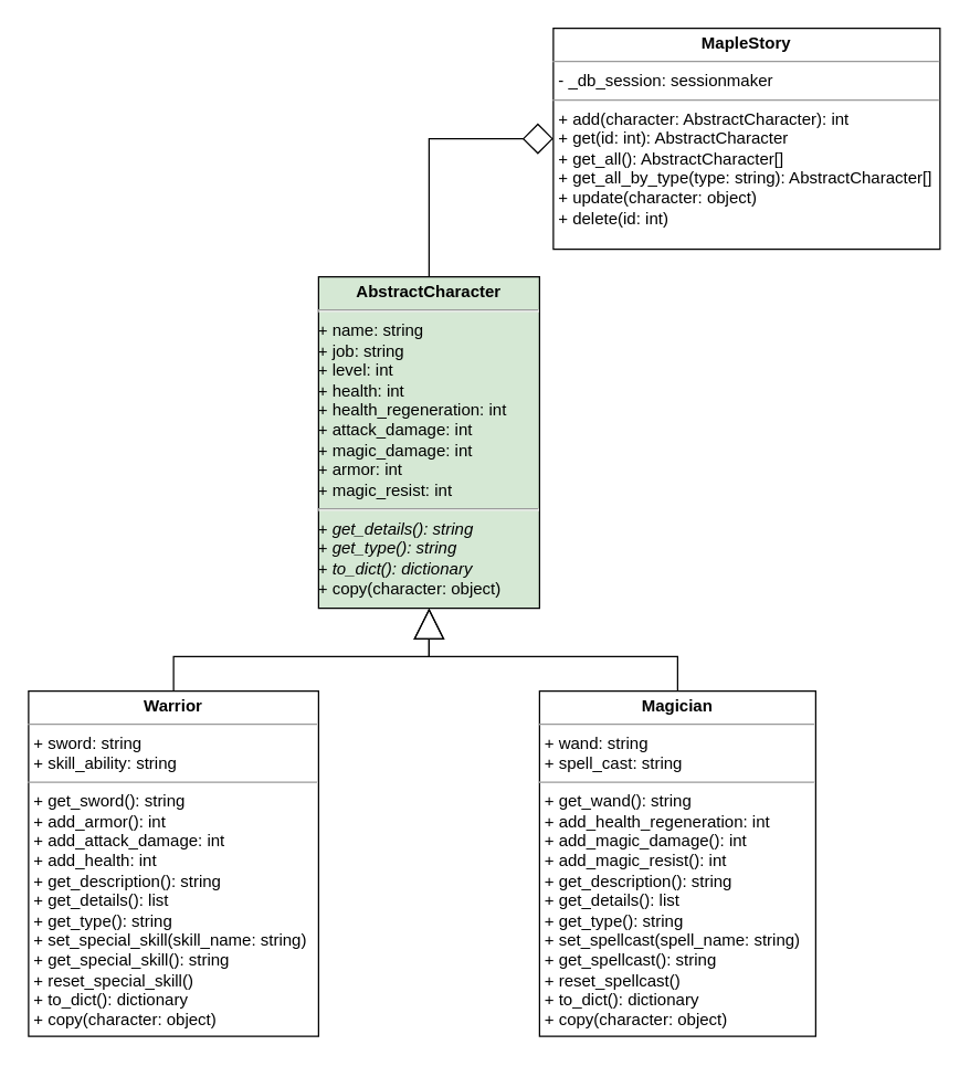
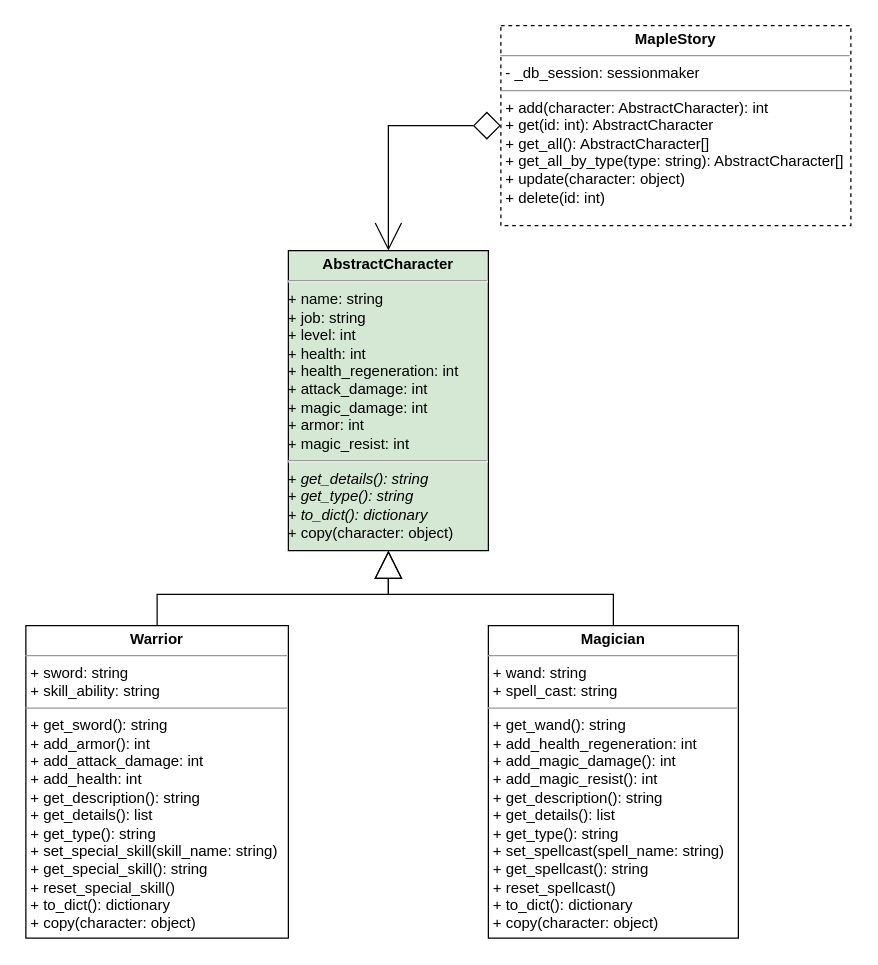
- <mxCell id="3" value="&lt;p style=&quot;margin: 0px ; margin-top: 4px ; text-align: center&quot;&gt;&lt;b&gt;MapleStory&lt;/b&gt;&lt;/p&gt;&lt;hr size=&quot;1&quot;&gt;&lt;p style=&quot;margin: 0px ; margin-left: 4px&quot;&gt;- _db_session: sessionmaker&lt;/p&gt;&lt;hr size=&quot;1&quot;&gt;&lt;p style=&quot;margin: 0px ; margin-left: 4px&quot;&gt;+ add(character: AbstractCharacter): int&lt;/p&gt;&lt;p style=&quot;margin: 0px ; margin-left: 4px&quot;&gt;+ get(id: int): AbstractCharacter&lt;/p&gt;&lt;p style=&quot;margin: 0px ; margin-left: 4px&quot;&gt;+ get_all(): AbstractCharacter[]&lt;/p&gt;&lt;p style=&quot;margin: 0px ; margin-left: 4px&quot;&gt;+ get_all_by_type(type: string): AbstractCharacter[]&lt;/p&gt;&lt;p style=&quot;margin: 0px ; margin-left: 4px&quot;&gt;+ update(character: object)&lt;/p&gt;&lt;p style=&quot;margin: 0px ; margin-left: 4px&quot;&gt;+ delete(id: int)&lt;/p&gt;&lt;p style=&quot;margin: 0px ; margin-left: 4px&quot;&gt;&lt;br&gt;&lt;/p&gt;" style="verticalAlign=top;align=left;overflow=fill;fontSize=12;fontFamily=Helvetica;html=1;" vertex="1" parent="1"><mxGeometry x="400" y="20" width="280" height="160" as="geometry" /></mxCell>
+ <mxCell id="3" value="&lt;p style=&quot;margin: 0px ; margin-top: 4px ; text-align: center&quot;&gt;&lt;b&gt;MapleStory&lt;/b&gt;&lt;/p&gt;&lt;hr size=&quot;1&quot;&gt;&lt;p style=&quot;margin: 0px ; margin-left: 4px&quot;&gt;- _db_session: sessionmaker&lt;/p&gt;&lt;hr size=&quot;1&quot;&gt;&lt;p style=&quot;margin: 0px ; margin-left: 4px&quot;&gt;+ add(character: AbstractCharacter): int&lt;/p&gt;&lt;p style=&quot;margin: 0px ; margin-left: 4px&quot;&gt;+ get(id: int): AbstractCharacter&lt;/p&gt;&lt;p style=&quot;margin: 0px ; margin-left: 4px&quot;&gt;+ get_all(): AbstractCharacter[]&lt;/p&gt;&lt;p style=&quot;margin: 0px ; margin-left: 4px&quot;&gt;+ get_all_by_type(type: string): AbstractCharacter[]&lt;/p&gt;&lt;p style=&quot;margin: 0px ; margin-left: 4px&quot;&gt;+ update(character: object)&lt;/p&gt;&lt;p style=&quot;margin: 0px ; margin-left: 4px&quot;&gt;+ delete(id: int)&lt;/p&gt;&lt;p style=&quot;margin: 0px ; margin-left: 4px&quot;&gt;&lt;br&gt;&lt;/p&gt;" style="verticalAlign=top;align=left;overflow=fill;fontSize=12;fontFamily=Helvetica;html=1;dashed=1;" vertex="1" parent="1"><mxGeometry x="400" y="20" width="280" height="160" as="geometry" /></mxCell>
- <mxCell id="2" style="rounded=0;orthogonalLoop=1;jettySize=auto;html=1;elbow=vertical;edgeStyle=orthogonalEdgeStyle;startArrow=diamond;startFill=0;endArrow=none;endFill=0;endSize=20;startSize=20;" edge="1" parent="1" source="3" target="4"><mxGeometry relative="1" as="geometry" /></mxCell>
+ <mxCell id="2" style="rounded=0;orthogonalLoop=1;jettySize=auto;html=1;elbow=vertical;edgeStyle=orthogonalEdgeStyle;startArrow=diamond;startFill=0;endArrow=open;endFill=0;endSize=20;startSize=20;" edge="1" parent="1" source="3" target="4"><mxGeometry relative="1" as="geometry" /></mxCell>
